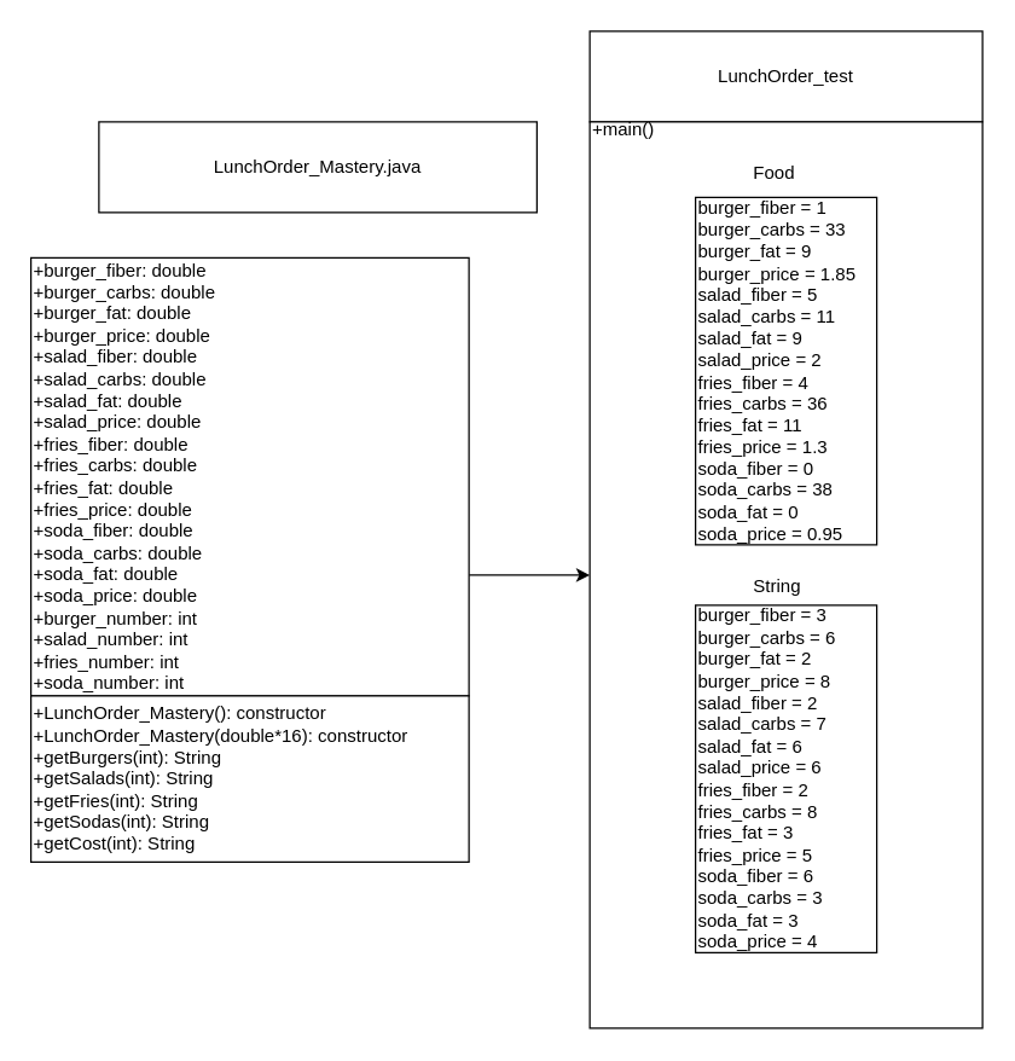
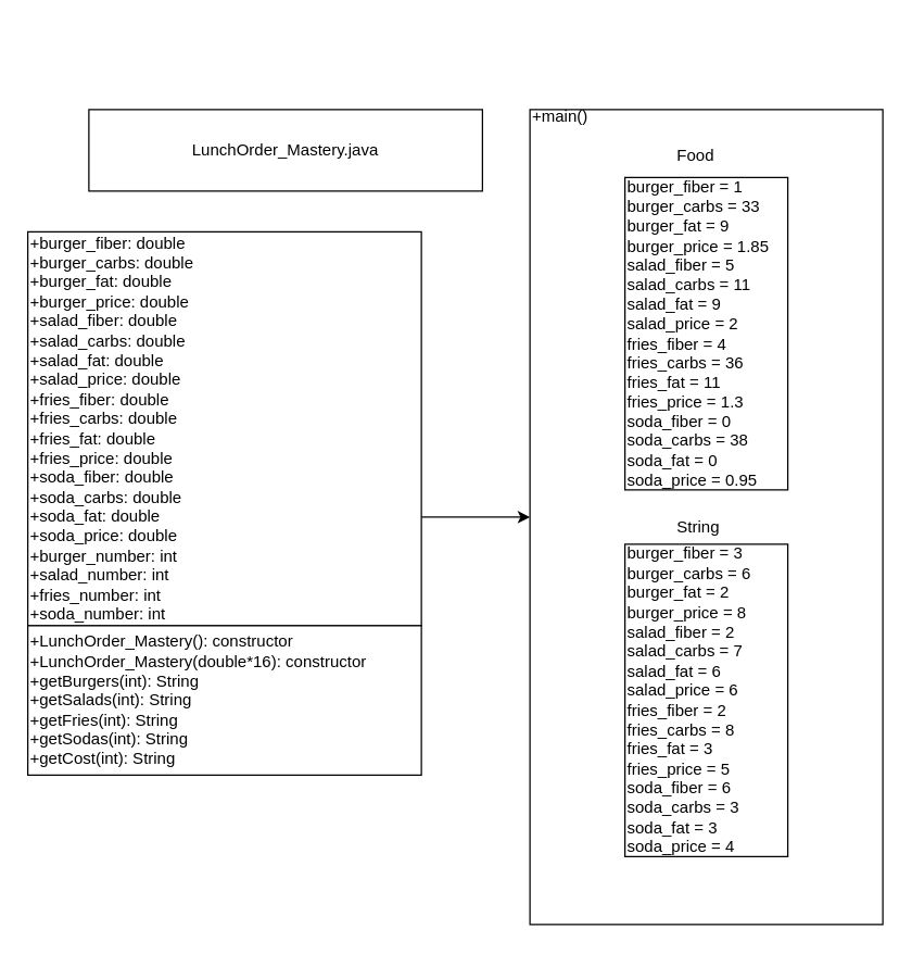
- <mxCell id="3" value="LunchOrder_test" style="rounded=0;whiteSpace=wrap;html=1;" vertex="1" parent="1"><mxGeometry x="390" y="20" width="260" height="60" as="geometry" /></mxCell>
